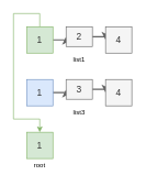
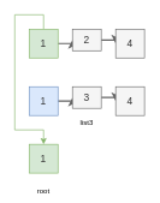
- <mxCell id="8" value="list1" style="text;html=1;align=center;verticalAlign=middle;whiteSpace=wrap;rounded=0;fontSize=10;" parent="1" vertex="1"><mxGeometry x="40" y="80" width="160" height="20" as="geometry" /></mxCell>
- <mxCell id="16" value="root" style="text;html=1;align=center;verticalAlign=middle;whiteSpace=wrap;rounded=0;fontSize=10;" vertex="1" parent="1"><mxGeometry x="40" y="240" width="40" height="20" as="geometry" /></mxCell>
+ <mxCell id="16" value="root" style="text;html=1;align=center;verticalAlign=middle;whiteSpace=wrap;rounded=0;fontSize=10;" vertex="1" parent="1"><mxGeometry x="40" y="255" width="40" height="20" as="geometry" /></mxCell>
